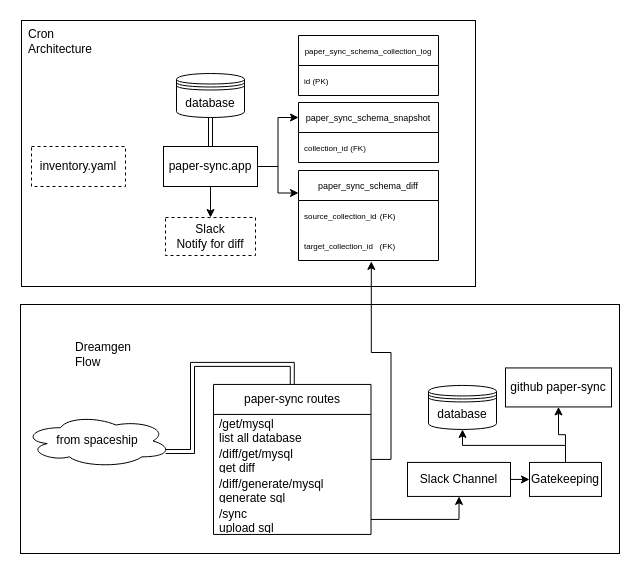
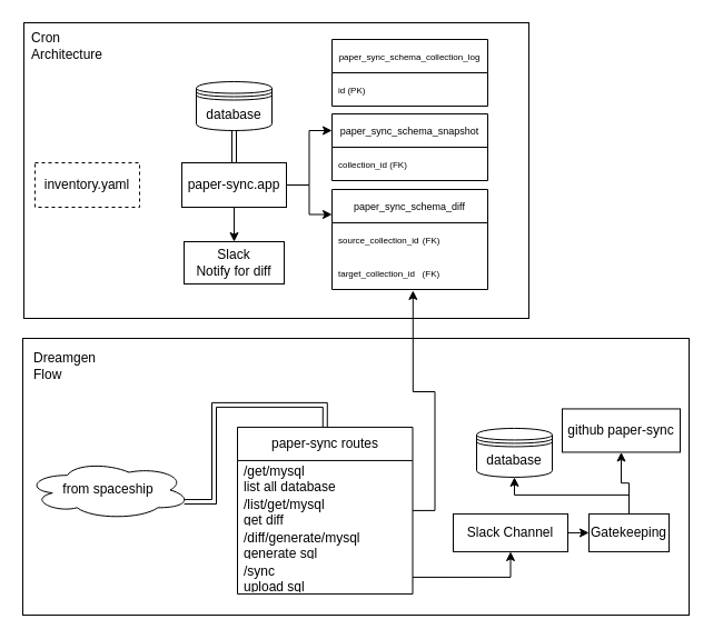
- <mxCell id="33" value="Slack&lt;div&gt;Notify for diff&lt;/div&gt;" style="rounded=0;whiteSpace=wrap;html=1;dashed=1;" vertex="1" parent="1"><mxGeometry x="165" y="217" width="90" height="38" as="geometry" /></mxCell>
+ <mxCell id="33" value="Slack&lt;div&gt;Notify for diff&lt;/div&gt;" style="rounded=0;whiteSpace=wrap;html=1;" vertex="1" parent="1"><mxGeometry x="165" y="217" width="90" height="38" as="geometry" /></mxCell>
- <mxCell id="32" value="Dreamgen Flow" style="text;html=1;align=left;verticalAlign=middle;whiteSpace=wrap;rounded=0;" vertex="1" parent="15"><mxGeometry x="53" y="35" width="60" height="30" as="geometry" /></mxCell>
+ <mxCell id="32" value="Dreamgen Flow" style="text;html=1;align=left;verticalAlign=middle;whiteSpace=wrap;rounded=0;" vertex="1" parent="15"><mxGeometry x="8" y="10" width="60" height="30" as="geometry" /></mxCell>
- <mxCell id="21" value="/diff/get/mysql&lt;div&gt;get diff&lt;/div&gt;" style="text;strokeColor=none;fillColor=none;align=left;verticalAlign=middle;spacingLeft=4;spacingRight=4;overflow=hidden;points=[[0,0.5],[1,0.5]];portConstraint=eastwest;rotatable=0;whiteSpace=wrap;html=1;" vertex="1" parent="19"><mxGeometry y="60" width="157.5" height="30" as="geometry" /></mxCell>
+ <mxCell id="21" value="/list/get/mysql&lt;div&gt;get diff&lt;/div&gt;" style="text;strokeColor=none;fillColor=none;align=left;verticalAlign=middle;spacingLeft=4;spacingRight=4;overflow=hidden;points=[[0,0.5],[1,0.5]];portConstraint=eastwest;rotatable=0;whiteSpace=wrap;html=1;" vertex="1" parent="19"><mxGeometry y="60" width="157.5" height="30" as="geometry" /></mxCell>
